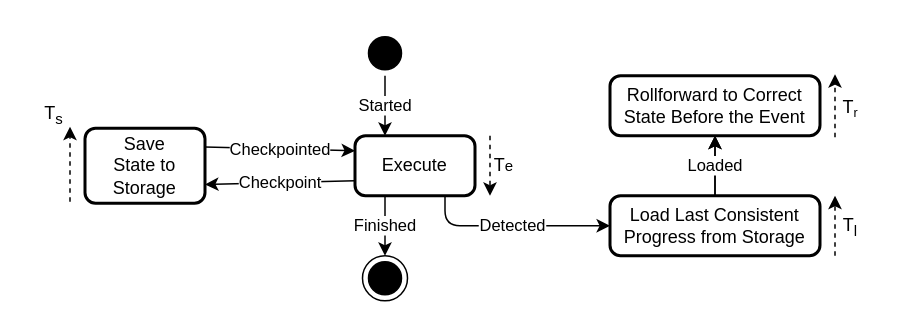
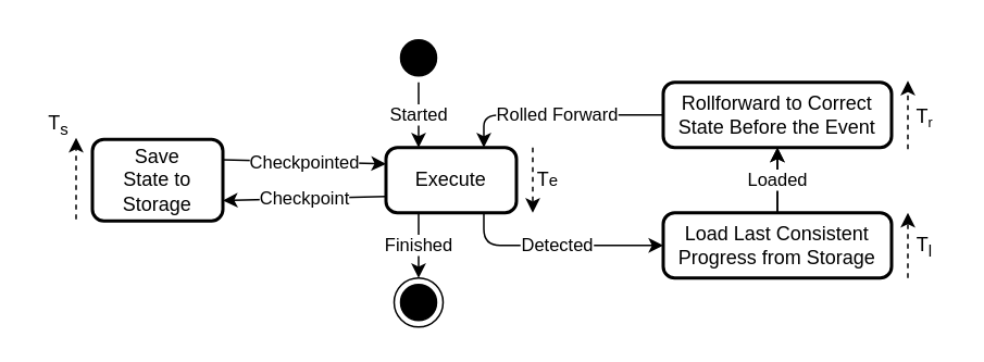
+ <mxCell id="10" value="Rolled Forward" style="endArrow=classic;html=1;exitX=0;exitY=0.5;exitDx=0;exitDy=0;entryX=0.75;entryY=0;entryDx=0;entryDy=0;endFill=1;startArrow=none;startFill=0;" parent="1" source="7" target="6" edge="1"><mxGeometry width="50" height="50" relative="1" as="geometry"><mxPoint x="296" y="130" as="sourcePoint" /><mxPoint x="346" y="80" as="targetPoint" /><Array as="points"><mxPoint x="296" y="70" /></Array></mxGeometry></mxCell>
